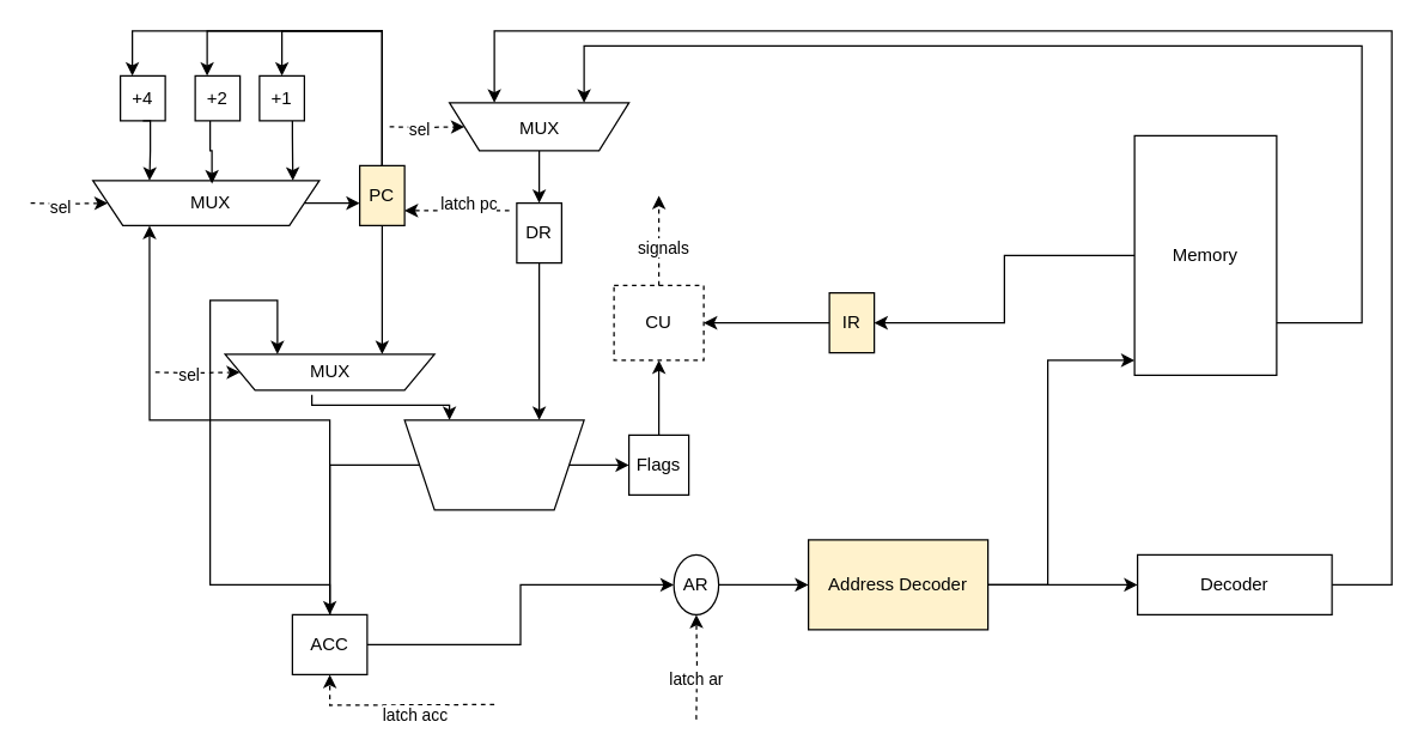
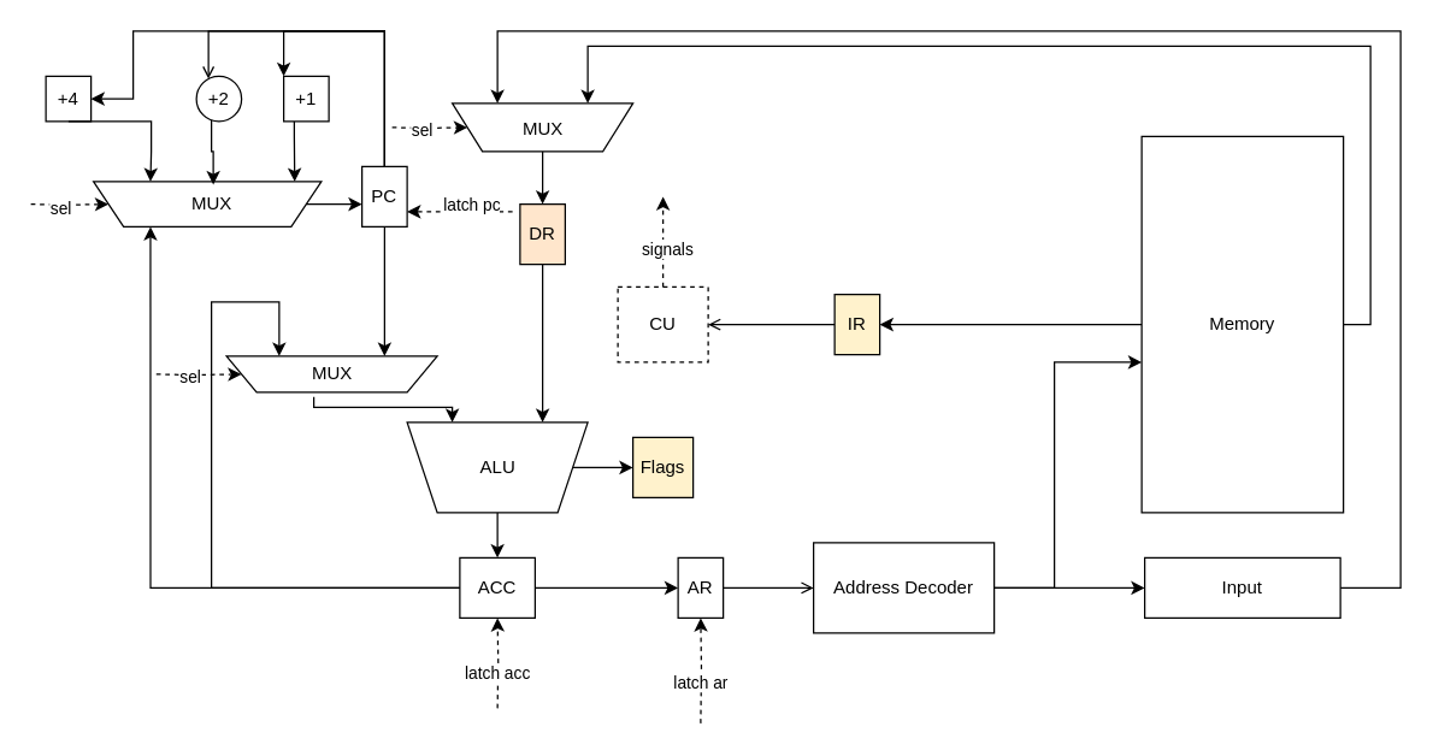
- <mxCell id="34" style="edgeStyle=orthogonalEdgeStyle;rounded=0;orthogonalLoop=1;jettySize=auto;html=1;exitX=0.5;exitY=1;exitDx=0;exitDy=0;" edge="1" parent="1" source="37" target="39"><mxGeometry relative="1" as="geometry"><Array as="points"><mxPoint x="248" y="150" /><mxPoint x="248" y="130" /><mxPoint x="255" y="130" /><mxPoint x="255" y="20" /><mxPoint x="138" y="20" /></Array></mxGeometry></mxCell>
+ <mxCell id="34" style="edgeStyle=orthogonalEdgeStyle;rounded=0;orthogonalLoop=1;jettySize=auto;html=1;exitX=0.5;exitY=1;exitDx=0;exitDy=0;endArrow=open;" edge="1" parent="1" source="37" target="39"><mxGeometry relative="1" as="geometry"><Array as="points"><mxPoint x="248" y="150" /><mxPoint x="248" y="130" /><mxPoint x="255" y="130" /><mxPoint x="255" y="20" /><mxPoint x="138" y="20" /></Array></mxGeometry></mxCell>
- <mxCell id="40" value="+4" style="rounded=0;whiteSpace=wrap;html=1;" vertex="1" parent="1"><mxGeometry x="80" y="50" width="30" height="30" as="geometry" /></mxCell>
+ <mxCell id="40" value="+4" style="rounded=0;whiteSpace=wrap;html=1;" vertex="1" parent="1"><mxGeometry x="30" y="50" width="30" height="30" as="geometry" /></mxCell>
- <mxCell id="39" value="+2" style="rounded=0;whiteSpace=wrap;html=1;" vertex="1" parent="1"><mxGeometry x="130" y="50" width="30" height="30" as="geometry" /></mxCell>
+ <mxCell id="39" value="+2" style="ellipse;whiteSpace=wrap;html=1;" vertex="1" parent="1"><mxGeometry x="130" y="50" width="30" height="30" as="geometry" /></mxCell>
- <mxCell id="38" value="+1" style="rounded=0;whiteSpace=wrap;html=1;" vertex="1" parent="1"><mxGeometry x="173" y="50" width="30" height="30" as="geometry" /></mxCell>
+ <mxCell id="38" value="+1" style="rounded=0;whiteSpace=wrap;html=1;" vertex="1" parent="1"><mxGeometry x="188" y="50" width="30" height="30" as="geometry" /></mxCell>
- <mxCell id="37" value="PC" style="rounded=0;whiteSpace=wrap;html=1;fillColor=#fff2cc;" vertex="1" parent="1"><mxGeometry x="240" y="110" width="30" height="40" as="geometry" /></mxCell>
+ <mxCell id="37" value="PC" style="rounded=0;whiteSpace=wrap;html=1;" vertex="1" parent="1"><mxGeometry x="240" y="110" width="30" height="40" as="geometry" /></mxCell>
- <mxCell id="13" value="DR" style="rounded=0;whiteSpace=wrap;html=1;" parent="1" vertex="1"><mxGeometry x="345" y="135" width="30" height="40" as="geometry" /></mxCell>
+ <mxCell id="13" value="DR" style="rounded=0;whiteSpace=wrap;html=1;fillColor=#ffe6cc;" parent="1" vertex="1"><mxGeometry x="345" y="135" width="30" height="40" as="geometry" /></mxCell>
- <mxCell id="3" value="Memory" style="rounded=0;whiteSpace=wrap;html=1;" parent="1" vertex="1"><mxGeometry x="758" y="90" width="95" height="160" as="geometry" /></mxCell>
+ <mxCell id="3" value="Memory" style="rounded=0;whiteSpace=wrap;html=1;" parent="1" vertex="1"><mxGeometry x="758" y="90" width="134" height="250" as="geometry" /></mxCell>
- <mxCell id="53" style="edgeStyle=orthogonalEdgeStyle;rounded=0;orthogonalLoop=1;jettySize=auto;html=1;" edge="1" parent="1" source="54" target="24"><mxGeometry relative="1" as="geometry" /></mxCell>
+ <mxCell id="53" style="edgeStyle=orthogonalEdgeStyle;rounded=0;orthogonalLoop=1;jettySize=auto;html=1;endArrow=open;" edge="1" parent="1" source="54" target="24"><mxGeometry relative="1" as="geometry" /></mxCell>
- <mxCell id="8" style="edgeStyle=orthogonalEdgeStyle;rounded=0;orthogonalLoop=1;jettySize=auto;html=1;" parent="1" source="9" target="24" edge="1"><mxGeometry relative="1" as="geometry"><Array as="points" /></mxGeometry></mxCell>
+ <mxCell id="21" value="ALU" style="text;html=1;align=center;verticalAlign=middle;resizable=0;points=[];autosize=1;strokeColor=none;fillColor=none;" parent="19" vertex="1"><mxGeometry x="35" y="15" width="50" height="30" as="geometry" /></mxCell>
- <mxCell id="9" value="Flags" style="rounded=0;whiteSpace=wrap;html=1;" parent="1" vertex="1"><mxGeometry x="420" y="290" width="40" height="40" as="geometry" /></mxCell>
+ <mxCell id="9" value="Flags" style="rounded=0;whiteSpace=wrap;html=1;fillColor=#fff2cc;" parent="1" vertex="1"><mxGeometry x="420" y="290" width="40" height="40" as="geometry" /></mxCell>
- <mxCell id="11" value="AR" style="ellipse;whiteSpace=wrap;html=1;" parent="1" vertex="1"><mxGeometry x="450" y="370" width="30" height="40" as="geometry" /></mxCell>
+ <mxCell id="11" value="AR" style="rounded=0;whiteSpace=wrap;html=1;" parent="1" vertex="1"><mxGeometry x="450" y="370" width="30" height="40" as="geometry" /></mxCell>
- <mxCell id="10" style="edgeStyle=orthogonalEdgeStyle;rounded=0;orthogonalLoop=1;jettySize=auto;html=1;" edge="1" parent="1" source="11" target="16"><mxGeometry relative="1" as="geometry" /></mxCell>
+ <mxCell id="10" style="edgeStyle=orthogonalEdgeStyle;rounded=0;orthogonalLoop=1;jettySize=auto;html=1;endArrow=open;" edge="1" parent="1" source="11" target="16"><mxGeometry relative="1" as="geometry" /></mxCell>
- <mxCell id="16" value="Address Decoder" style="rounded=0;whiteSpace=wrap;html=1;fillColor=#fff2cc;" parent="1" vertex="1"><mxGeometry x="540" y="360" width="120" height="60" as="geometry" /></mxCell>
+ <mxCell id="16" value="Address Decoder" style="rounded=0;whiteSpace=wrap;html=1;" parent="1" vertex="1"><mxGeometry x="540" y="360" width="120" height="60" as="geometry" /></mxCell>
- <mxCell id="18" value="Decoder" style="rounded=0;whiteSpace=wrap;html=1;" parent="1" vertex="1"><mxGeometry x="760" y="370" width="130" height="40" as="geometry" /></mxCell>
+ <mxCell id="18" value="Input" style="rounded=0;whiteSpace=wrap;html=1;" parent="1" vertex="1"><mxGeometry x="760" y="370" width="130" height="40" as="geometry" /></mxCell>
- <mxCell id="7" value="ACC" style="rounded=0;whiteSpace=wrap;html=1;" parent="1" vertex="1"><mxGeometry x="195" y="410" width="50" height="40" as="geometry" /></mxCell>
+ <mxCell id="7" value="ACC" style="rounded=0;whiteSpace=wrap;html=1;" parent="1" vertex="1"><mxGeometry x="305" y="370" width="50" height="40" as="geometry" /></mxCell>
